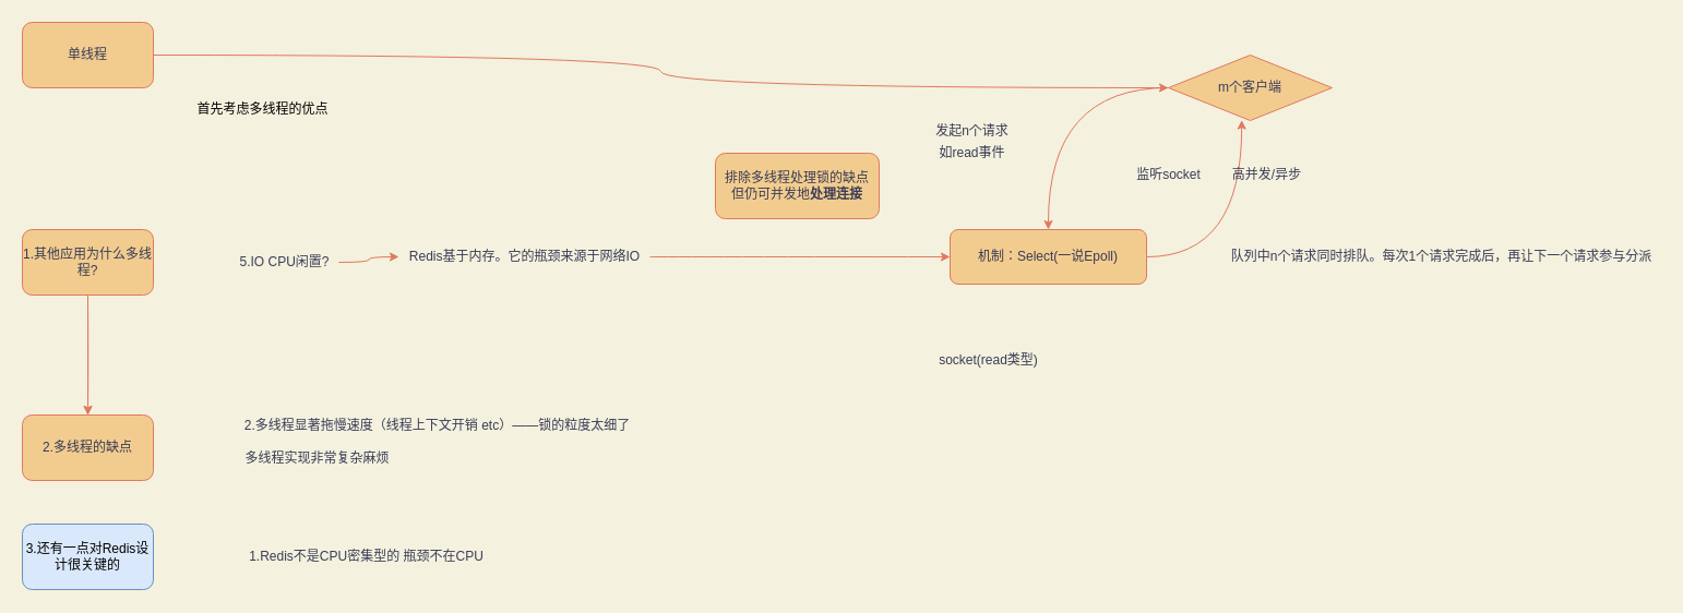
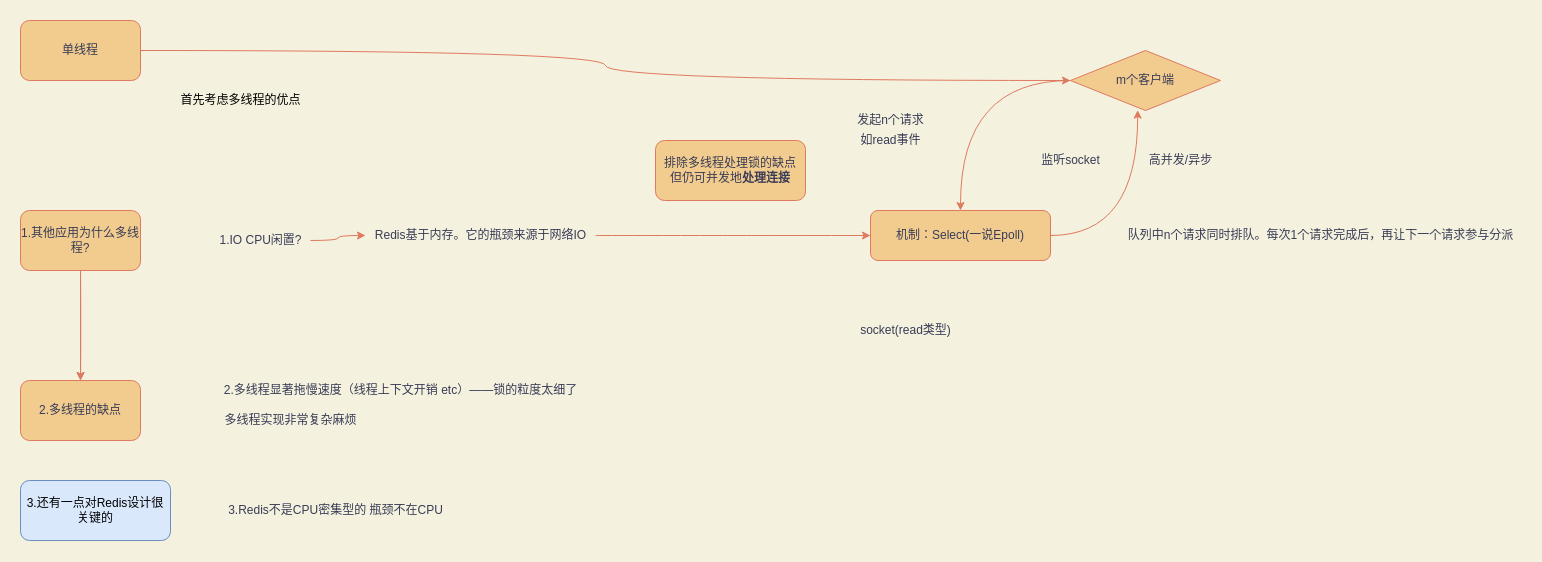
- <mxCell id="27" value="高并发/异步" style="text;html=1;align=center;verticalAlign=middle;resizable=0;points=[];autosize=1;fontColor=#393C56;" vertex="1" parent="1"><mxGeometry x="1120" y="150" width="80" height="20" as="geometry" /></mxCell>
+ <mxCell id="27" value="高并发/异步" style="text;html=1;align=center;verticalAlign=middle;resizable=0;points=[];autosize=1;fontColor=#393C56;" vertex="1" parent="1"><mxGeometry x="1140" y="150" width="80" height="20" as="geometry" /></mxCell>
- <mxCell id="10" value="5.IO CPU闲置?" style="text;html=1;align=center;verticalAlign=middle;resizable=0;points=[];autosize=1;fontColor=#393C56;" vertex="1" parent="1"><mxGeometry x="210" y="230" width="100" height="20" as="geometry" /></mxCell>
+ <mxCell id="10" value="1.IO CPU闲置?" style="text;html=1;align=center;verticalAlign=middle;resizable=0;points=[];autosize=1;fontColor=#393C56;" vertex="1" parent="1"><mxGeometry x="210" y="230" width="100" height="20" as="geometry" /></mxCell>
- <mxCell id="18" value="3.还有一点对Redis设计很关键的" style="rounded=1;whiteSpace=wrap;html=1;sketch=0;strokeColor=#6c8ebf;fillColor=#dae8fc;" vertex="1" parent="1"><mxGeometry x="20" y="480" width="120" height="60" as="geometry" /></mxCell>
+ <mxCell id="18" value="3.还有一点对Redis设计很关键的" style="rounded=1;whiteSpace=wrap;html=1;sketch=0;strokeColor=#6c8ebf;fillColor=#dae8fc;" vertex="1" parent="1"><mxGeometry x="20" y="480" width="150" height="60" as="geometry" /></mxCell>
- <mxCell id="12" value="1.Redis不是CPU密集型的 瓶颈不在CPU" style="text;html=1;align=center;verticalAlign=middle;resizable=0;points=[];autosize=1;fontColor=#393C56;" vertex="1" parent="1"><mxGeometry x="220" y="500" width="230" height="20" as="geometry" /></mxCell>
+ <mxCell id="12" value="3.Redis不是CPU密集型的 瓶颈不在CPU" style="text;html=1;align=center;verticalAlign=middle;resizable=0;points=[];autosize=1;fontColor=#393C56;" vertex="1" parent="1"><mxGeometry x="220" y="500" width="230" height="20" as="geometry" /></mxCell>
